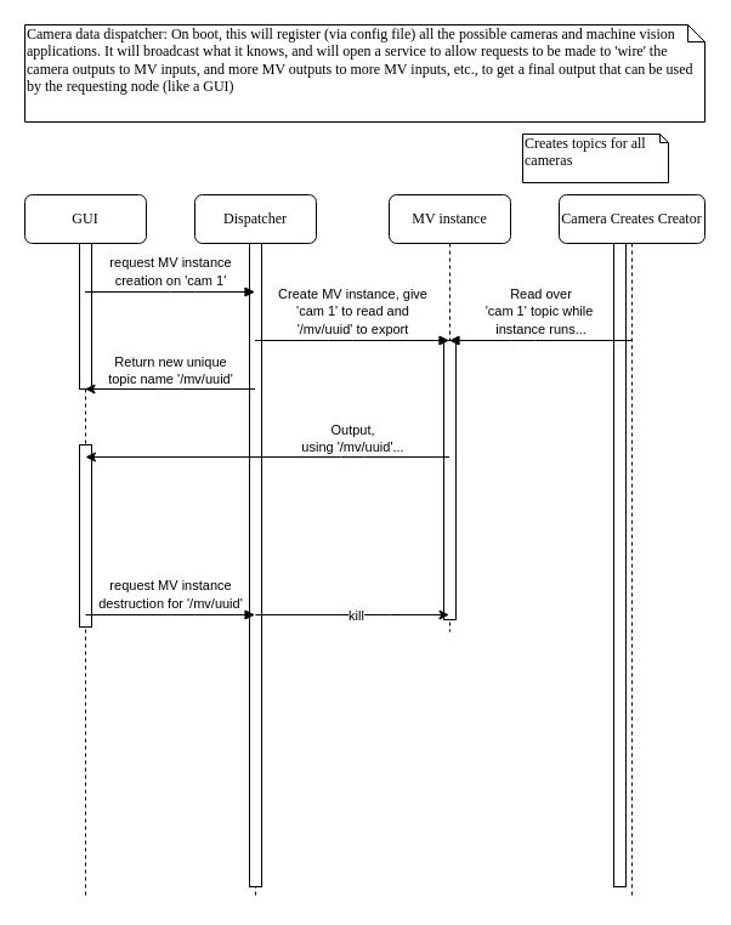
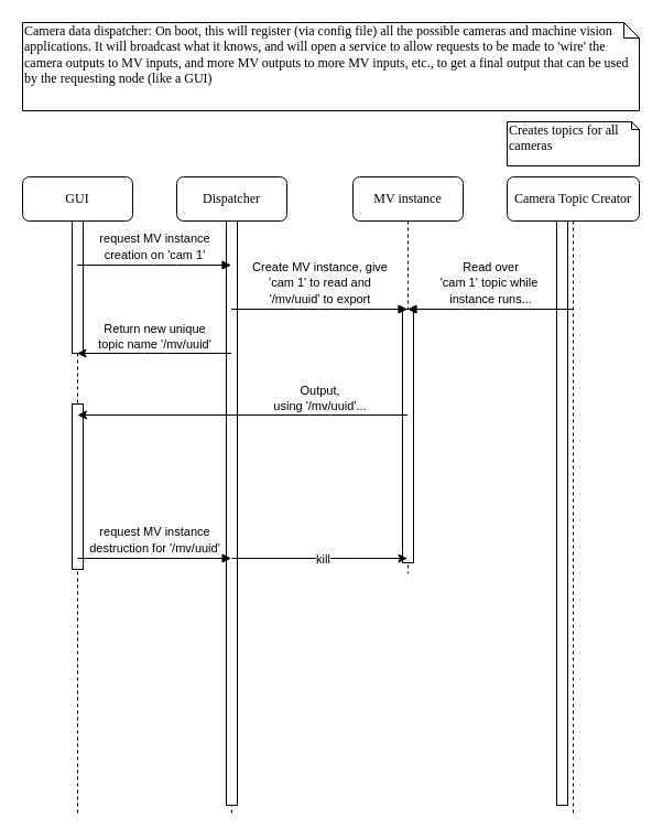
- <mxCell id="22" value="Creates topics for all cameras" style="shape=note;whiteSpace=wrap;html=1;size=7;verticalAlign=top;align=left;spacingTop=-6;rounded=0;shadow=0;comic=0;labelBackgroundColor=none;strokeWidth=1;fontFamily=Verdana;fontSize=12" parent="1" vertex="1"><mxGeometry x="430" y="110" width="120" height="40" as="geometry" /></mxCell>
+ <mxCell id="22" value="Creates topics for all cameras" style="shape=note;whiteSpace=wrap;html=1;size=7;verticalAlign=top;align=left;spacingTop=-6;rounded=0;shadow=0;comic=0;labelBackgroundColor=none;strokeWidth=1;fontFamily=Verdana;fontSize=12" parent="1" vertex="1"><mxGeometry x="460" y="110" width="120" height="40" as="geometry" /></mxCell>
- <mxCell id="6" value="Camera Creates Creator" style="shape=umlLifeline;perimeter=lifelinePerimeter;whiteSpace=wrap;html=1;container=1;collapsible=0;recursiveResize=0;outlineConnect=0;rounded=1;shadow=0;comic=0;labelBackgroundColor=none;strokeWidth=1;fontFamily=Verdana;fontSize=12;align=center;" parent="1" vertex="1"><mxGeometry x="460" y="160" width="120" height="580" as="geometry" /></mxCell>
+ <mxCell id="6" value="Camera Topic Creator" style="shape=umlLifeline;perimeter=lifelinePerimeter;whiteSpace=wrap;html=1;container=1;collapsible=0;recursiveResize=0;outlineConnect=0;rounded=1;shadow=0;comic=0;labelBackgroundColor=none;strokeWidth=1;fontFamily=Verdana;fontSize=12;align=center;" parent="1" vertex="1"><mxGeometry x="460" y="160" width="120" height="580" as="geometry" /></mxCell>
